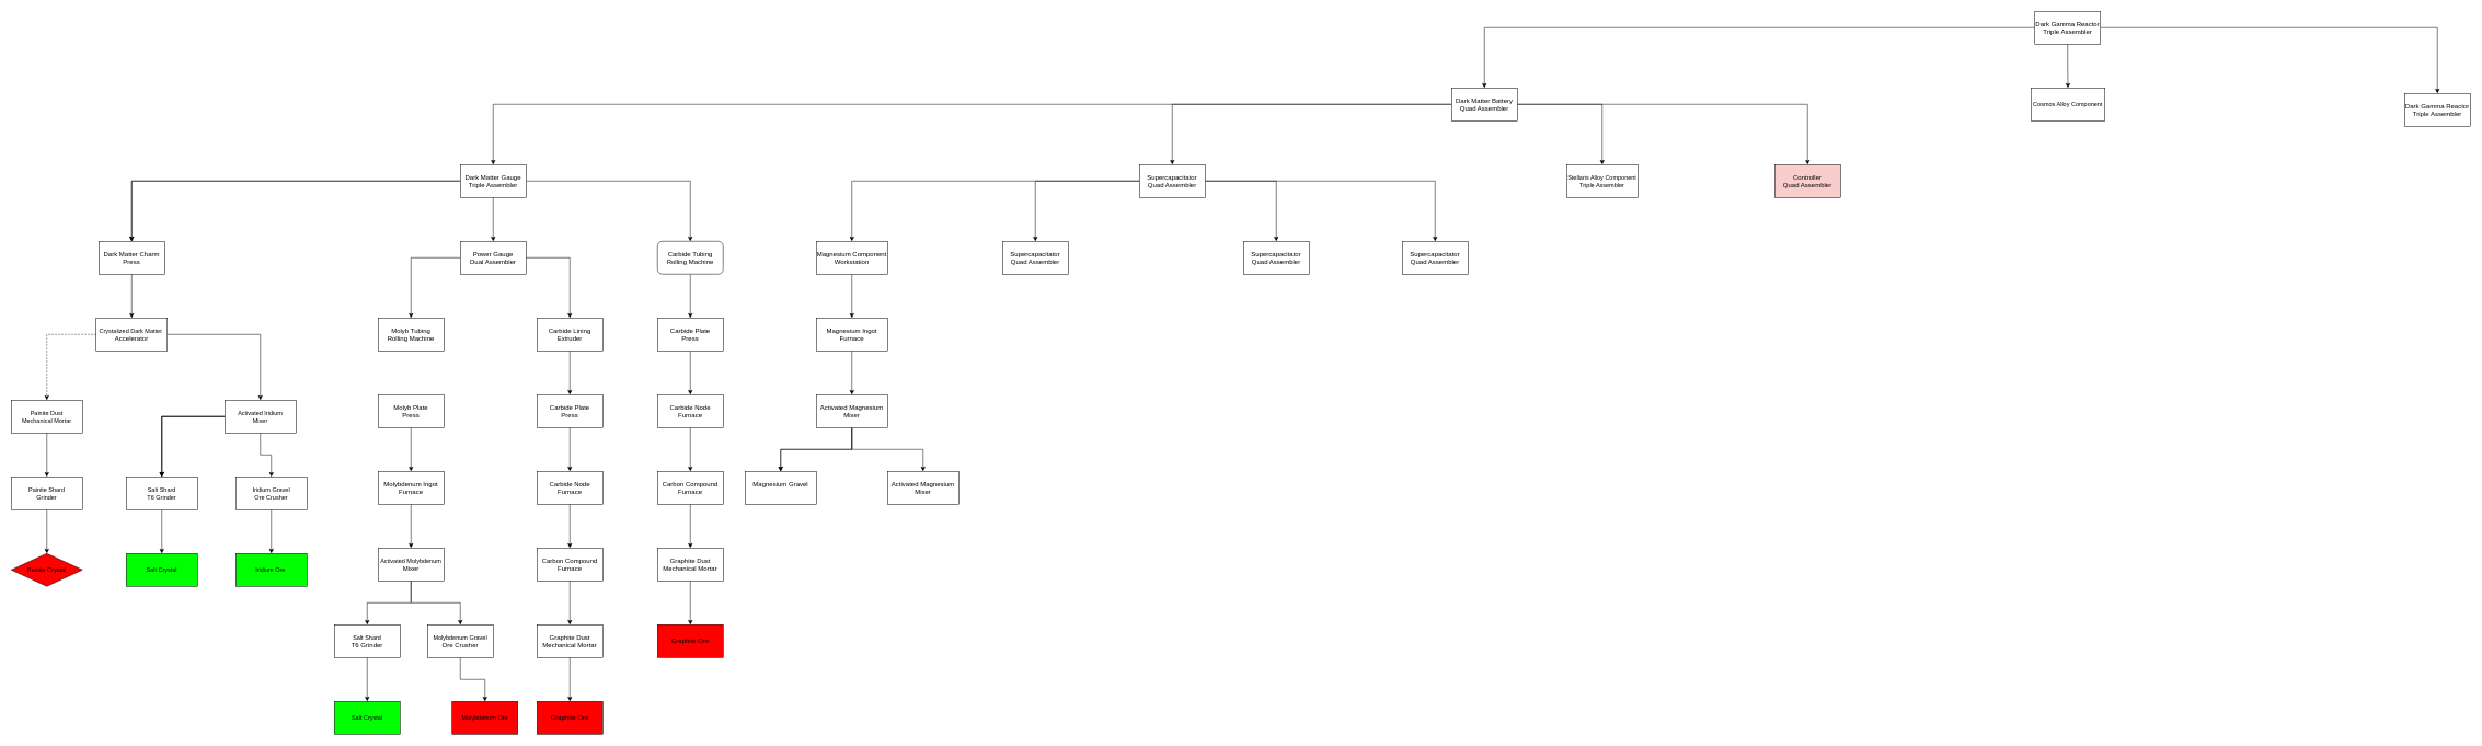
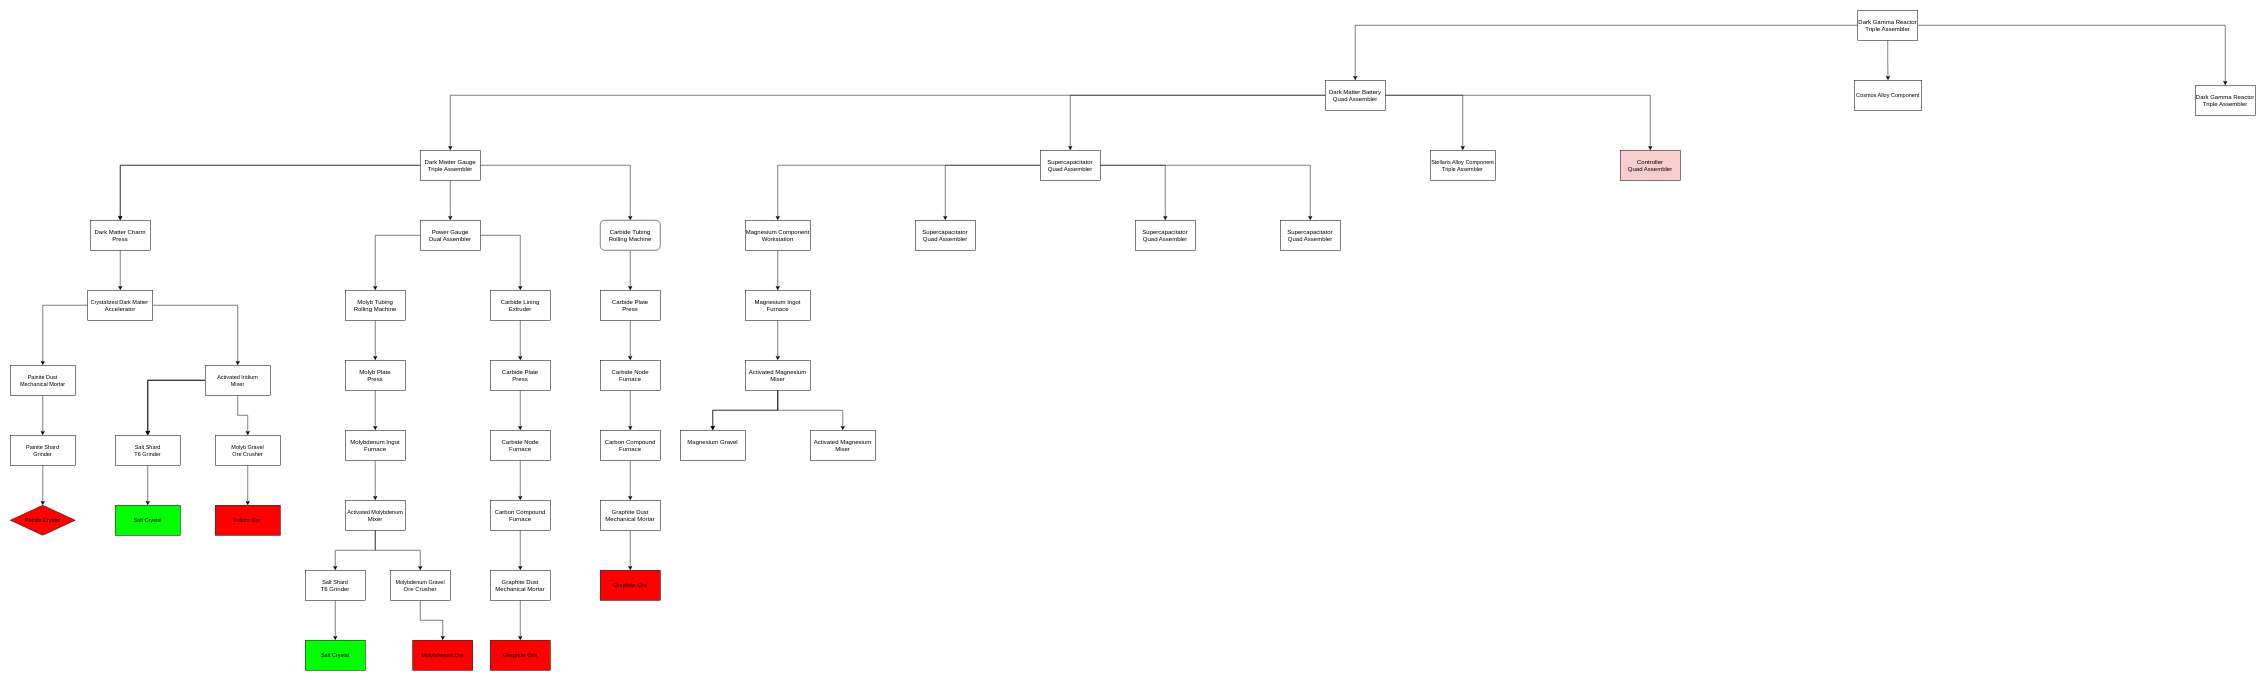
- <mxCell id="32" value="" style="edgeStyle=orthogonalEdgeStyle;rounded=0;orthogonalLoop=1;jettySize=auto;html=1;fontFamily=Helvetica;fontSize=12;fontColor=default;dashed=1;" parent="1" source="34" target="36" edge="1"><mxGeometry relative="1" as="geometry" /></mxCell>
+ <mxCell id="32" value="" style="edgeStyle=orthogonalEdgeStyle;rounded=0;orthogonalLoop=1;jettySize=auto;html=1;fontFamily=Helvetica;fontSize=12;fontColor=default;" parent="1" source="34" target="36" edge="1"><mxGeometry relative="1" as="geometry" /></mxCell>
+ <mxCell id="51" value="" style="edgeStyle=orthogonalEdgeStyle;rounded=0;orthogonalLoop=1;jettySize=auto;html=1;fontFamily=Helvetica;fontSize=12;fontColor=default;" parent="1" source="52" target="56" edge="1"><mxGeometry relative="1" as="geometry" /></mxCell>
- <mxCell id="48" value="&lt;span style=&quot;font-size: 11px;&quot;&gt;Iridium Gravel&lt;/span&gt;&lt;br&gt;&lt;span style=&quot;font-size: 11px;&quot;&gt;Ore Crusher&lt;/span&gt;" style="rounded=0;whiteSpace=wrap;html=1;strokeColor=default;align=center;verticalAlign=middle;fontFamily=Helvetica;fontSize=12;fontColor=default;fillColor=default;" parent="1" vertex="1"><mxGeometry x="430" y="870" width="130" height="60" as="geometry" /></mxCell>
+ <mxCell id="48" value="&lt;span style=&quot;font-size: 11px;&quot;&gt;Molyb Gravel&lt;/span&gt;&lt;br&gt;&lt;span style=&quot;font-size: 11px;&quot;&gt;Ore Crusher&lt;/span&gt;" style="rounded=0;whiteSpace=wrap;html=1;strokeColor=default;align=center;verticalAlign=middle;fontFamily=Helvetica;fontSize=12;fontColor=default;fillColor=default;" parent="1" vertex="1"><mxGeometry x="430" y="870" width="130" height="60" as="geometry" /></mxCell>
- <mxCell id="50" value="&lt;span style=&quot;font-size: 11px;&quot;&gt;Iridium&amp;nbsp;&lt;/span&gt;&lt;span style=&quot;font-size: 11px;&quot;&gt;Ore&amp;nbsp;&lt;/span&gt;" style="rounded=0;whiteSpace=wrap;html=1;strokeColor=default;align=center;verticalAlign=middle;fontFamily=Helvetica;fontSize=12;fontColor=default;fillColor=#00ff00;" parent="1" vertex="1"><mxGeometry x="430" y="1010" width="130" height="60" as="geometry" /></mxCell>
+ <mxCell id="50" value="&lt;span style=&quot;font-size: 11px;&quot;&gt;Iridium&amp;nbsp;&lt;/span&gt;&lt;span style=&quot;font-size: 11px;&quot;&gt;Ore&amp;nbsp;&lt;/span&gt;" style="rounded=0;whiteSpace=wrap;html=1;strokeColor=default;align=center;verticalAlign=middle;fontFamily=Helvetica;fontSize=12;fontColor=default;fillColor=#FF0000;" parent="1" vertex="1"><mxGeometry x="430" y="1010" width="130" height="60" as="geometry" /></mxCell>
